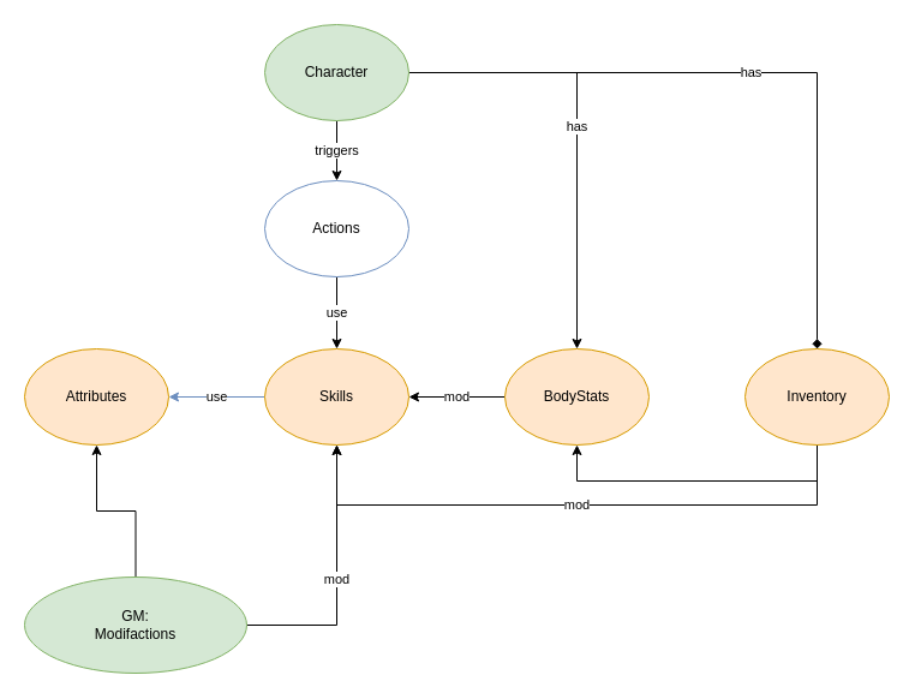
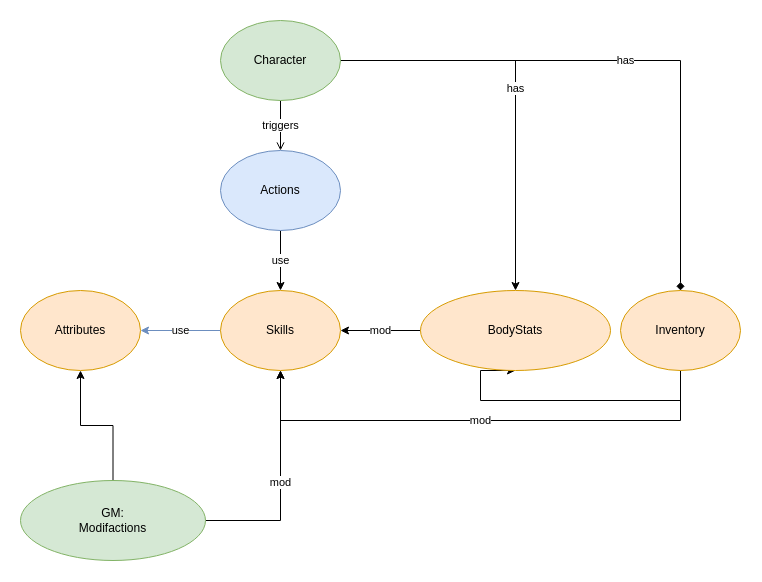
- <mxCell id="2" value="triggers" style="edgeStyle=orthogonalEdgeStyle;rounded=0;orthogonalLoop=1;jettySize=auto;html=1;" parent="1" source="5" target="12" edge="1"><mxGeometry relative="1" as="geometry" /></mxCell>
+ <mxCell id="2" value="triggers" style="edgeStyle=orthogonalEdgeStyle;rounded=0;orthogonalLoop=1;jettySize=auto;html=1;endArrow=open;" parent="1" source="5" target="12" edge="1"><mxGeometry relative="1" as="geometry" /></mxCell>
- <mxCell id="12" value="Actions" style="ellipse;whiteSpace=wrap;html=1;fillColor=#ffffff;strokeColor=#6c8ebf;" parent="1" vertex="1"><mxGeometry x="220" y="150" width="120" height="80" as="geometry" /></mxCell>
+ <mxCell id="12" value="Actions" style="ellipse;whiteSpace=wrap;html=1;fillColor=#dae8fc;strokeColor=#6c8ebf;" parent="1" vertex="1"><mxGeometry x="220" y="150" width="120" height="80" as="geometry" /></mxCell>
- <mxCell id="10" value="BodyStats" style="ellipse;whiteSpace=wrap;html=1;fillColor=#ffe6cc;strokeColor=#d79b00;" parent="1" vertex="1"><mxGeometry x="420" y="290" width="120" height="80" as="geometry" /></mxCell>
+ <mxCell id="10" value="BodyStats" style="ellipse;whiteSpace=wrap;html=1;fillColor=#ffe6cc;strokeColor=#d79b00;" parent="1" vertex="1"><mxGeometry x="420" y="290" width="190" height="80" as="geometry" /></mxCell>
